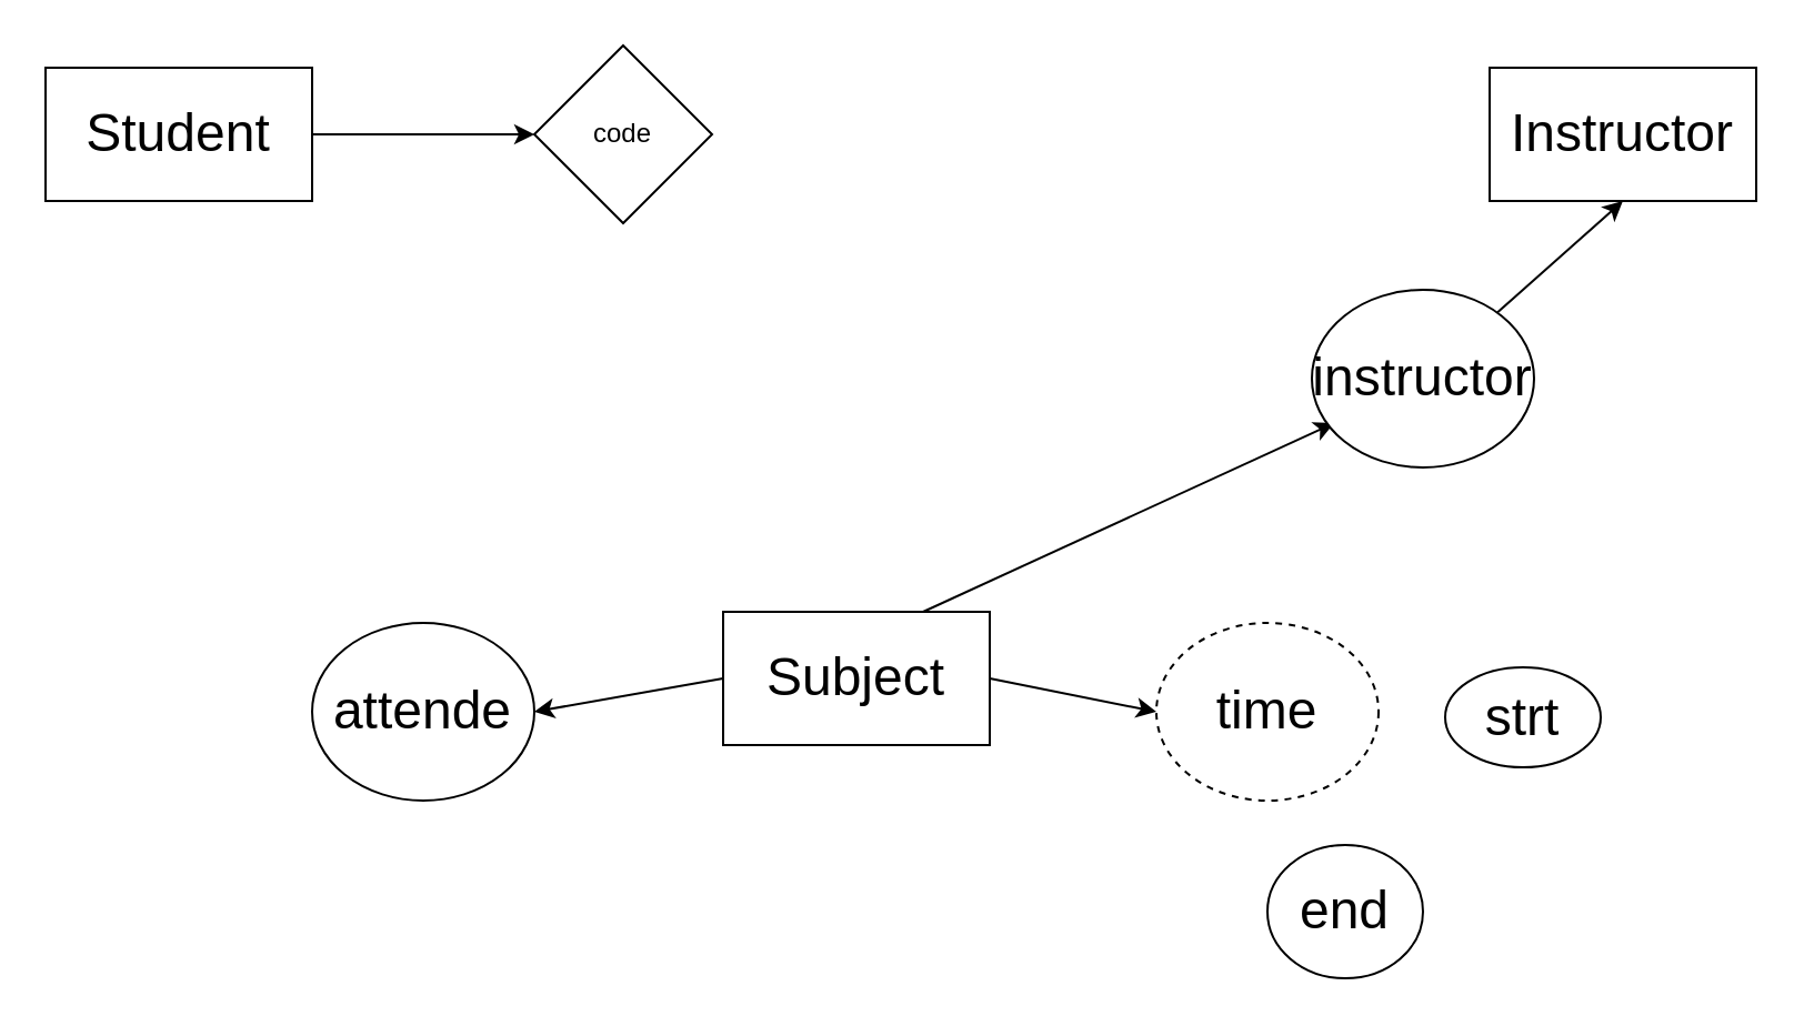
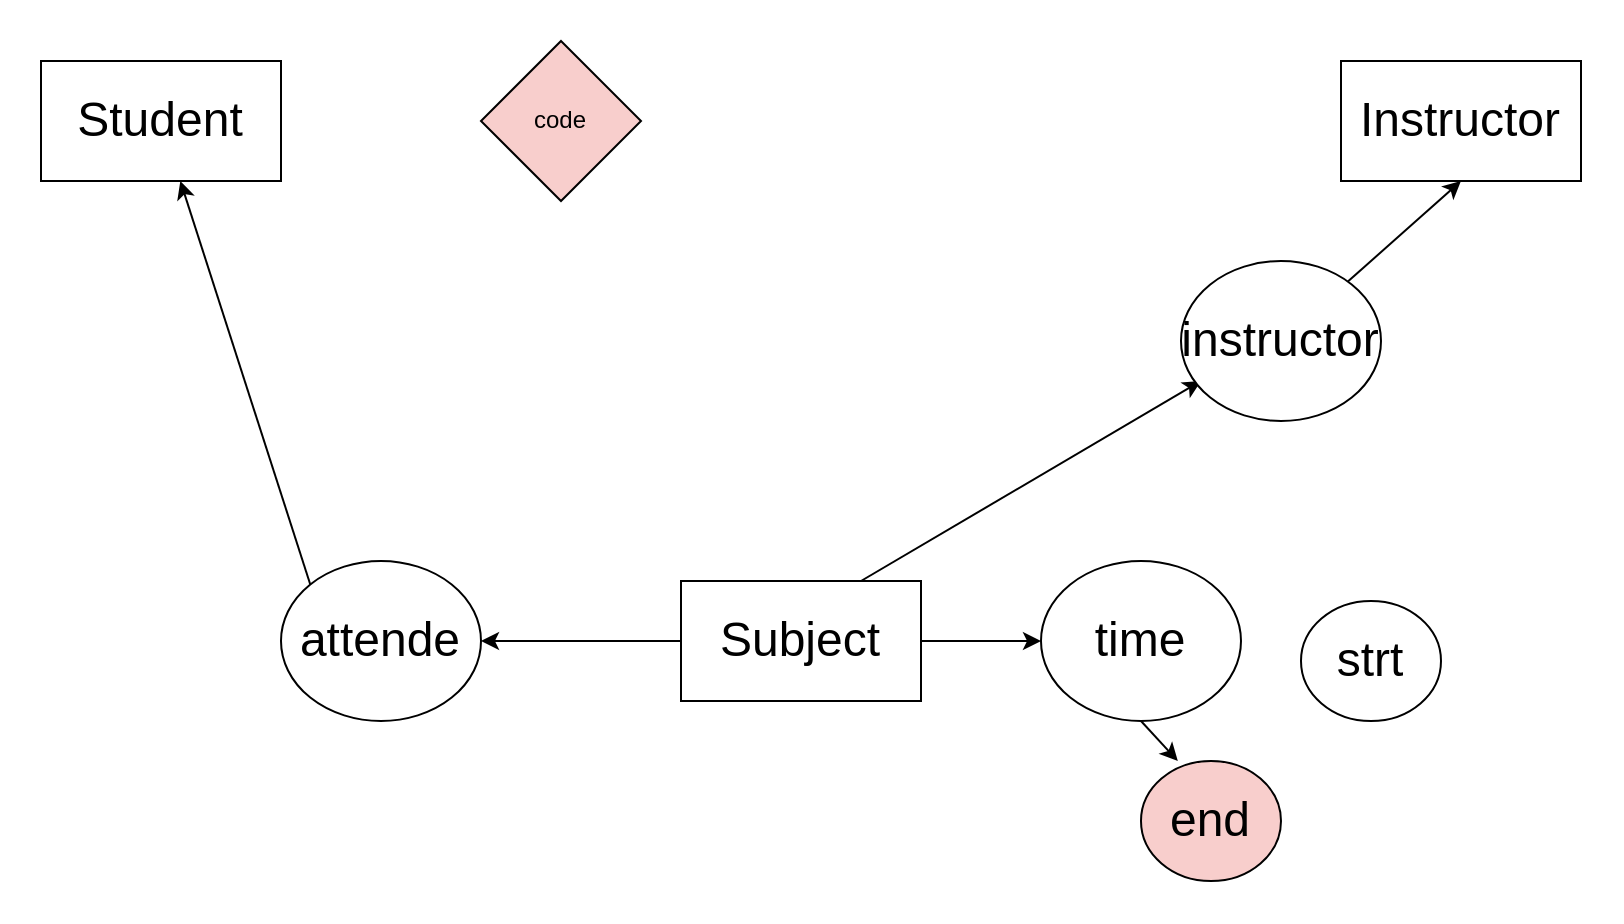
- <mxCell id="2" value="" style="edgeStyle=none;html=1;fontSize=24;" edge="1" parent="1" source="3" target="17"><mxGeometry relative="1" as="geometry" /></mxCell>
- <mxCell id="17" value="code" style="rhombus;whiteSpace=wrap;html=1;" vertex="1" parent="1"><mxGeometry x="240" y="20" width="80" height="80" as="geometry" /></mxCell>
+ <mxCell id="17" value="code" style="rhombus;whiteSpace=wrap;html=1;fillColor=#f8cecc;" vertex="1" parent="1"><mxGeometry x="240" y="20" width="80" height="80" as="geometry" /></mxCell>
+ <mxCell id="11" style="edgeStyle=none;html=1;exitX=0;exitY=0;exitDx=0;exitDy=0;fontSize=24;" edge="1" parent="1" source="12" target="3"><mxGeometry relative="1" as="geometry" /></mxCell>
- <mxCell id="8" value="&lt;font style=&quot;font-size: 24px;&quot;&gt;Subject&lt;/font&gt;" style="whiteSpace=wrap;html=1;" vertex="1" parent="1"><mxGeometry x="325" y="275" width="120" height="60" as="geometry" /></mxCell>
+ <mxCell id="8" value="&lt;font style=&quot;font-size: 24px;&quot;&gt;Subject&lt;/font&gt;" style="whiteSpace=wrap;html=1;" vertex="1" parent="1"><mxGeometry x="340" y="290" width="120" height="60" as="geometry" /></mxCell>
- <mxCell id="10" value="time" style="ellipse;whiteSpace=wrap;html=1;fontSize=24;dashed=1;" vertex="1" parent="1"><mxGeometry x="520" y="280" width="100" height="80" as="geometry" /></mxCell>
+ <mxCell id="10" value="time" style="ellipse;whiteSpace=wrap;html=1;fontSize=24;" vertex="1" parent="1"><mxGeometry x="520" y="280" width="100" height="80" as="geometry" /></mxCell>
- <mxCell id="13" value="strt" style="ellipse;whiteSpace=wrap;html=1;fontSize=24;" vertex="1" parent="1"><mxGeometry x="650" y="300" width="70" height="45" as="geometry" /></mxCell>
+ <mxCell id="13" value="strt" style="ellipse;whiteSpace=wrap;html=1;fontSize=24;" vertex="1" parent="1"><mxGeometry x="650" y="300" width="70" height="60" as="geometry" /></mxCell>
+ <mxCell id="9" style="edgeStyle=none;html=1;exitX=0.5;exitY=1;exitDx=0;exitDy=0;entryX=0.263;entryY=0;entryDx=0;entryDy=0;entryPerimeter=0;fontSize=24;" edge="1" parent="1" source="10" target="14"><mxGeometry relative="1" as="geometry" /></mxCell>
- <mxCell id="14" value="end" style="ellipse;whiteSpace=wrap;html=1;fontSize=24;" vertex="1" parent="1"><mxGeometry x="570" y="380" width="70" height="60" as="geometry" /></mxCell>
+ <mxCell id="14" value="end" style="ellipse;whiteSpace=wrap;html=1;fontSize=24;fillColor=#f8cecc;" vertex="1" parent="1"><mxGeometry x="570" y="380" width="70" height="60" as="geometry" /></mxCell>
